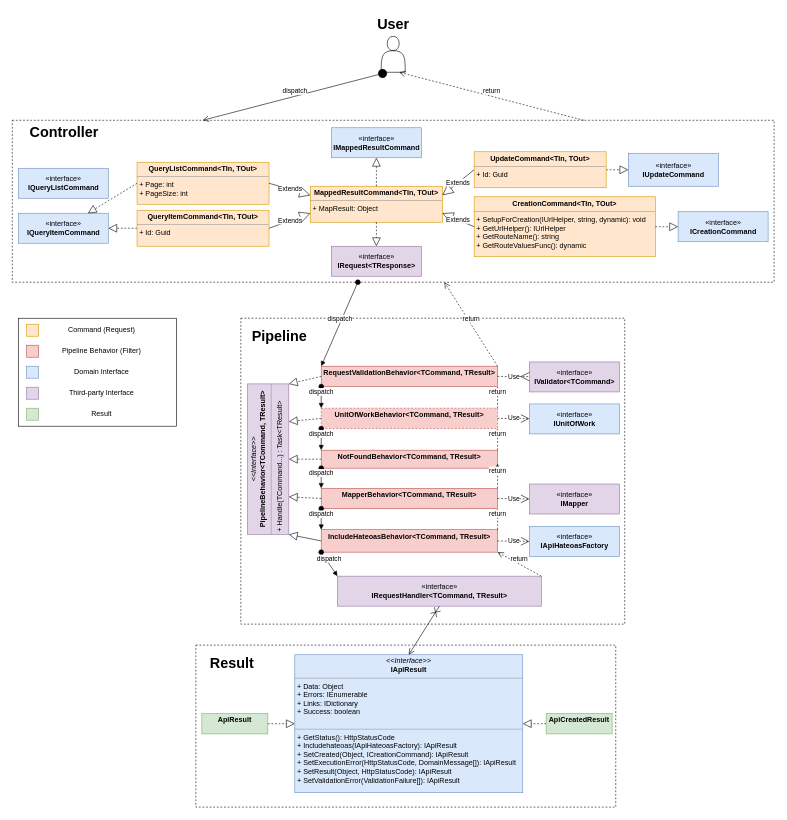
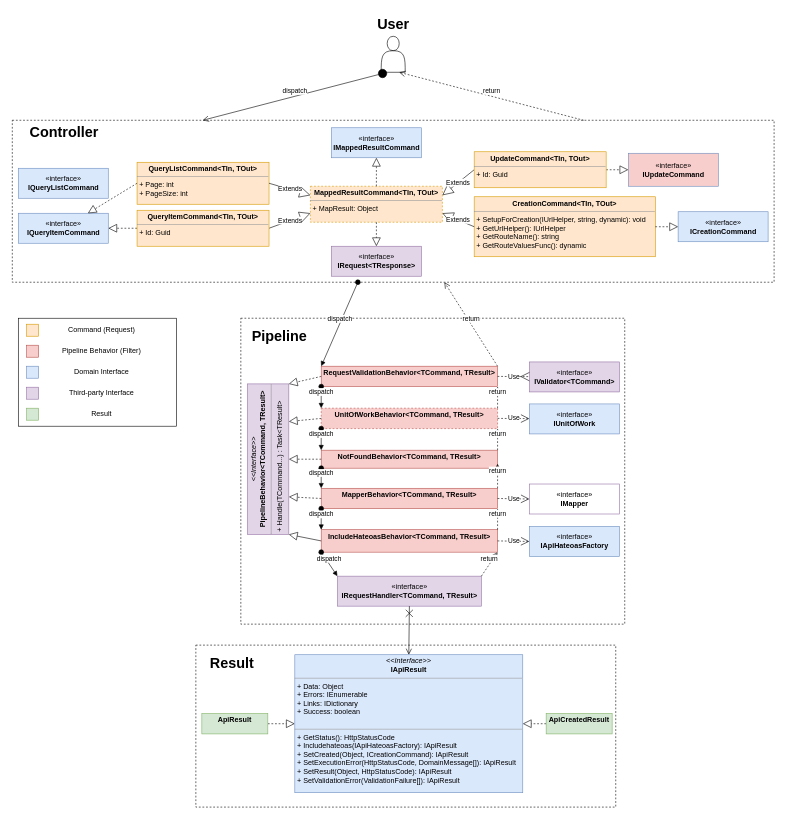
- <mxCell id="40" value="«interface»&lt;br&gt;&lt;b&gt;IUpdateCommand&lt;/b&gt;" style="html=1;rotation=0;fillColor=#dae8fc;strokeColor=#6c8ebf;direction=east;" vertex="1" parent="1"><mxGeometry x="1047" y="255" width="150" height="55" as="geometry" /></mxCell>
+ <mxCell id="40" value="«interface»&lt;br&gt;&lt;b&gt;IUpdateCommand&lt;/b&gt;" style="html=1;rotation=0;fillColor=#f8cecc;strokeColor=#6c8ebf;direction=east;" vertex="1" parent="1"><mxGeometry x="1047" y="255" width="150" height="55" as="geometry" /></mxCell>
- <mxCell id="6" value="&lt;p style=&quot;margin: 0px ; margin-top: 4px ; text-align: center&quot;&gt;&lt;b&gt;MappedResultCommand&amp;lt;TIn, TOut&amp;gt;&lt;/b&gt;&lt;/p&gt;&lt;hr size=&quot;1&quot;&gt;&lt;p style=&quot;margin: 0px ; margin-left: 4px&quot;&gt;&lt;/p&gt;&lt;p style=&quot;margin: 0px ; margin-left: 4px&quot;&gt;+ MapResult: Object&lt;/p&gt;" style="verticalAlign=top;align=left;overflow=fill;fontSize=12;fontFamily=Helvetica;html=1;fillColor=#ffe6cc;strokeColor=#d79b00;direction=east;" vertex="1" parent="1"><mxGeometry x="517" y="310" width="220" height="60" as="geometry" /></mxCell>
+ <mxCell id="6" value="&lt;p style=&quot;margin: 0px ; margin-top: 4px ; text-align: center&quot;&gt;&lt;b&gt;MappedResultCommand&amp;lt;TIn, TOut&amp;gt;&lt;/b&gt;&lt;/p&gt;&lt;hr size=&quot;1&quot;&gt;&lt;p style=&quot;margin: 0px ; margin-left: 4px&quot;&gt;&lt;/p&gt;&lt;p style=&quot;margin: 0px ; margin-left: 4px&quot;&gt;+ MapResult: Object&lt;/p&gt;" style="verticalAlign=top;align=left;overflow=fill;fontSize=12;fontFamily=Helvetica;html=1;fillColor=#ffe6cc;strokeColor=#d79b00;direction=east;dashed=1;" vertex="1" parent="1"><mxGeometry x="517" y="310" width="220" height="60" as="geometry" /></mxCell>
- <mxCell id="23" value="«interface»&lt;br&gt;&lt;b&gt;IMapper&lt;/b&gt;" style="html=1;fillColor=#e1d5e7;strokeColor=#9673a6;" vertex="1" parent="1"><mxGeometry x="882" y="806.38" width="150" height="50" as="geometry" /></mxCell>
+ <mxCell id="23" value="«interface»&lt;br&gt;&lt;b&gt;IMapper&lt;/b&gt;" style="html=1;fillColor=#ffffff;strokeColor=#9673a6;" vertex="1" parent="1"><mxGeometry x="882" y="806.38" width="150" height="50" as="geometry" /></mxCell>
- <mxCell id="27" value="«interface»&lt;br&gt;&lt;b&gt;IRequestHandler&amp;lt;TCommand, TResult&amp;gt;&lt;/b&gt;" style="html=1;fillColor=#e1d5e7;strokeColor=#9673a6;" vertex="1" parent="1"><mxGeometry x="562" y="960" width="340" height="50" as="geometry" /></mxCell>
+ <mxCell id="27" value="«interface»&lt;br&gt;&lt;b&gt;IRequestHandler&amp;lt;TCommand, TResult&amp;gt;&lt;/b&gt;" style="html=1;fillColor=#e1d5e7;strokeColor=#9673a6;" vertex="1" parent="1"><mxGeometry x="562" y="960" width="240" height="50" as="geometry" /></mxCell>
